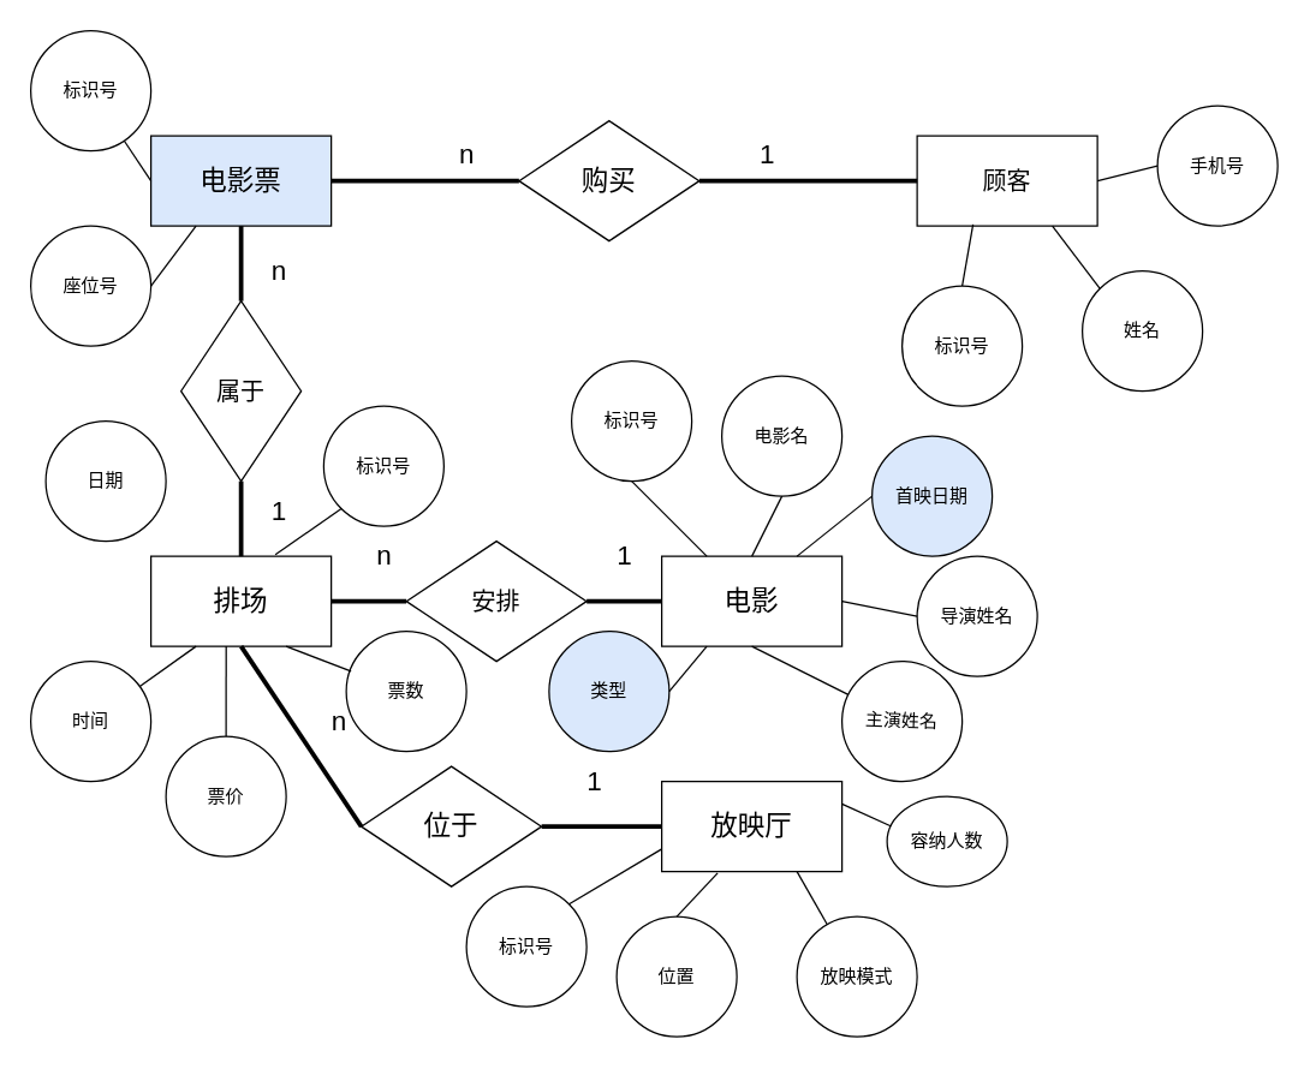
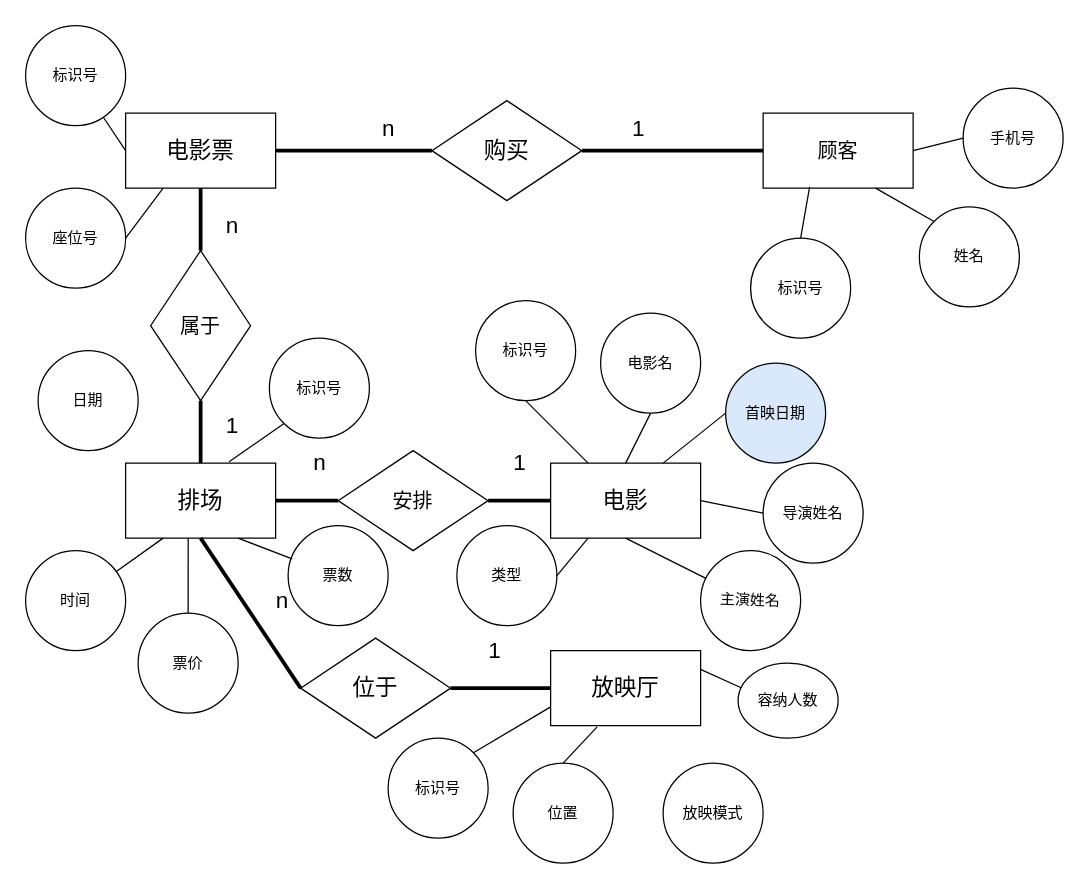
- <mxCell id="2" value="&lt;font style=&quot;font-size: 18px;&quot;&gt;电影票&lt;/font&gt;" style="rounded=0;whiteSpace=wrap;html=1;fillColor=#dae8fc;" vertex="1" parent="1"><mxGeometry x="100" y="90" width="120" height="60" as="geometry" /></mxCell>
+ <mxCell id="2" value="&lt;font style=&quot;font-size: 18px;&quot;&gt;电影票&lt;/font&gt;" style="rounded=0;whiteSpace=wrap;html=1;" vertex="1" parent="1"><mxGeometry x="100" y="90" width="120" height="60" as="geometry" /></mxCell>
- <mxCell id="28" value="姓名" style="ellipse;whiteSpace=wrap;html=1;aspect=fixed;" vertex="1" parent="1"><mxGeometry x="720" y="180" width="80" height="80" as="geometry" /></mxCell>
+ <mxCell id="28" value="姓名" style="ellipse;whiteSpace=wrap;html=1;aspect=fixed;" vertex="1" parent="1"><mxGeometry x="735" y="165" width="80" height="80" as="geometry" /></mxCell>
- <mxCell id="64" value="类型" style="ellipse;whiteSpace=wrap;html=1;aspect=fixed;fillColor=#dae8fc;" vertex="1" parent="1"><mxGeometry x="365" y="420" width="80" height="80" as="geometry" /></mxCell>
+ <mxCell id="64" value="类型" style="ellipse;whiteSpace=wrap;html=1;aspect=fixed;" vertex="1" parent="1"><mxGeometry x="365" y="420" width="80" height="80" as="geometry" /></mxCell>
- <mxCell id="61" value="" style="endArrow=none;html=1;rounded=0;entryX=0.75;entryY=1;entryDx=0;entryDy=0;" edge="1" parent="1" source="55" target="4"><mxGeometry width="50" height="50" relative="1" as="geometry"><mxPoint x="130" y="670" as="sourcePoint" /><mxPoint x="180" y="620" as="targetPoint" /></mxGeometry></mxCell>
